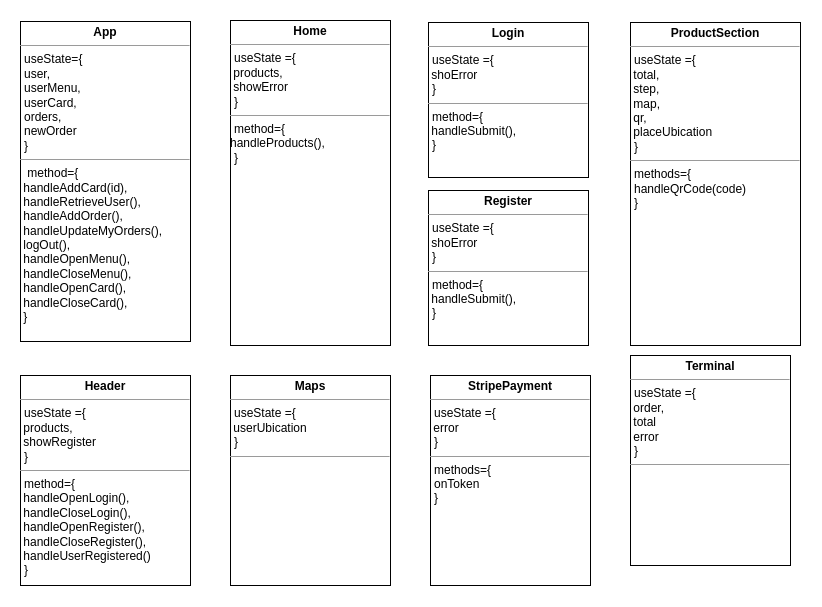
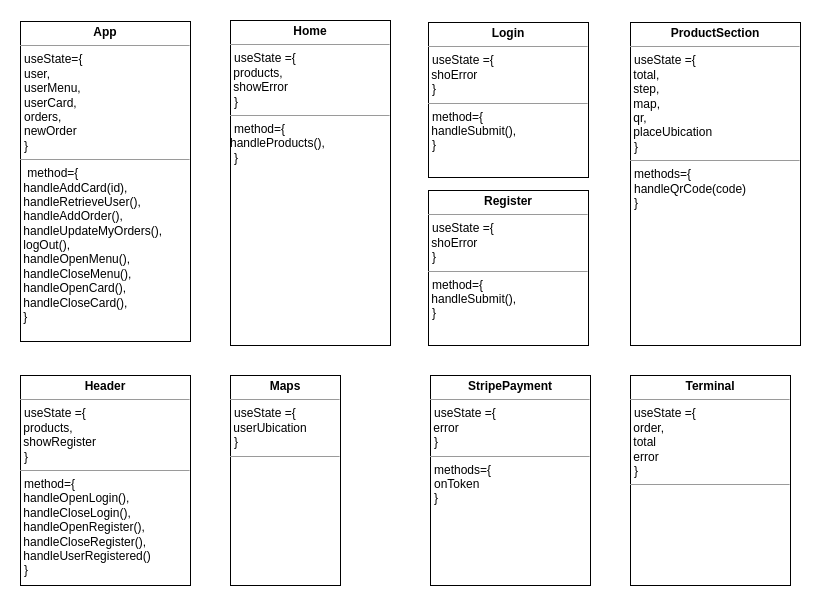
- <mxCell id="9" value="&lt;p style=&quot;margin: 0px ; margin-top: 4px ; text-align: center&quot;&gt;&lt;b&gt;Terminal&lt;/b&gt;&lt;/p&gt;&lt;hr size=&quot;1&quot;&gt;&lt;p style=&quot;margin: 0px ; margin-left: 4px&quot;&gt;useState ={&lt;/p&gt;&lt;div&gt;&lt;span&gt;&amp;nbsp;&lt;/span&gt;&lt;span&gt;order,&lt;/span&gt;&lt;/div&gt;&lt;div&gt;&lt;span&gt;&amp;nbsp;total&lt;/span&gt;&lt;/div&gt;&lt;div&gt;&lt;span&gt;&amp;nbsp;error&lt;/span&gt;&lt;/div&gt;&lt;p style=&quot;margin: 0px ; margin-left: 4px&quot;&gt;}&lt;/p&gt;&lt;hr size=&quot;1&quot;&gt;&lt;p style=&quot;margin: 0px ; margin-left: 4px&quot;&gt;&lt;br&gt;&lt;/p&gt;" style="verticalAlign=top;align=left;overflow=fill;fontSize=12;fontFamily=Helvetica;html=1;" vertex="1" parent="1"><mxGeometry x="630" y="355" width="160" height="210" as="geometry" /></mxCell>
+ <mxCell id="9" value="&lt;p style=&quot;margin: 0px ; margin-top: 4px ; text-align: center&quot;&gt;&lt;b&gt;Terminal&lt;/b&gt;&lt;/p&gt;&lt;hr size=&quot;1&quot;&gt;&lt;p style=&quot;margin: 0px ; margin-left: 4px&quot;&gt;useState ={&lt;/p&gt;&lt;div&gt;&lt;span&gt;&amp;nbsp;&lt;/span&gt;&lt;span&gt;order,&lt;/span&gt;&lt;/div&gt;&lt;div&gt;&lt;span&gt;&amp;nbsp;total&lt;/span&gt;&lt;/div&gt;&lt;div&gt;&lt;span&gt;&amp;nbsp;error&lt;/span&gt;&lt;/div&gt;&lt;p style=&quot;margin: 0px ; margin-left: 4px&quot;&gt;}&lt;/p&gt;&lt;hr size=&quot;1&quot;&gt;&lt;p style=&quot;margin: 0px ; margin-left: 4px&quot;&gt;&lt;br&gt;&lt;/p&gt;" style="verticalAlign=top;align=left;overflow=fill;fontSize=12;fontFamily=Helvetica;html=1;" vertex="1" parent="1"><mxGeometry x="630" y="375" width="160" height="210" as="geometry" /></mxCell>
- <mxCell id="7" value="&lt;p style=&quot;margin: 0px ; margin-top: 4px ; text-align: center&quot;&gt;&lt;b&gt;Maps&lt;/b&gt;&lt;/p&gt;&lt;hr size=&quot;1&quot;&gt;&lt;p style=&quot;margin: 0px ; margin-left: 4px&quot;&gt;useState ={&lt;/p&gt;&lt;div&gt;&lt;span&gt;&amp;nbsp;userUbication&lt;/span&gt;&lt;/div&gt;&lt;p style=&quot;margin: 0px ; margin-left: 4px&quot;&gt;}&lt;/p&gt;&lt;hr size=&quot;1&quot;&gt;&lt;p style=&quot;margin: 0px ; margin-left: 4px&quot;&gt;&lt;br&gt;&lt;/p&gt;" style="verticalAlign=top;align=left;overflow=fill;fontSize=12;fontFamily=Helvetica;html=1;" vertex="1" parent="1"><mxGeometry x="230" y="375" width="160" height="210" as="geometry" /></mxCell>
+ <mxCell id="7" value="&lt;p style=&quot;margin: 0px ; margin-top: 4px ; text-align: center&quot;&gt;&lt;b&gt;Maps&lt;/b&gt;&lt;/p&gt;&lt;hr size=&quot;1&quot;&gt;&lt;p style=&quot;margin: 0px ; margin-left: 4px&quot;&gt;useState ={&lt;/p&gt;&lt;div&gt;&lt;span&gt;&amp;nbsp;userUbication&lt;/span&gt;&lt;/div&gt;&lt;p style=&quot;margin: 0px ; margin-left: 4px&quot;&gt;}&lt;/p&gt;&lt;hr size=&quot;1&quot;&gt;&lt;p style=&quot;margin: 0px ; margin-left: 4px&quot;&gt;&lt;br&gt;&lt;/p&gt;" style="verticalAlign=top;align=left;overflow=fill;fontSize=12;fontFamily=Helvetica;html=1;" vertex="1" parent="1"><mxGeometry x="230" y="375" width="110" height="210" as="geometry" /></mxCell>
